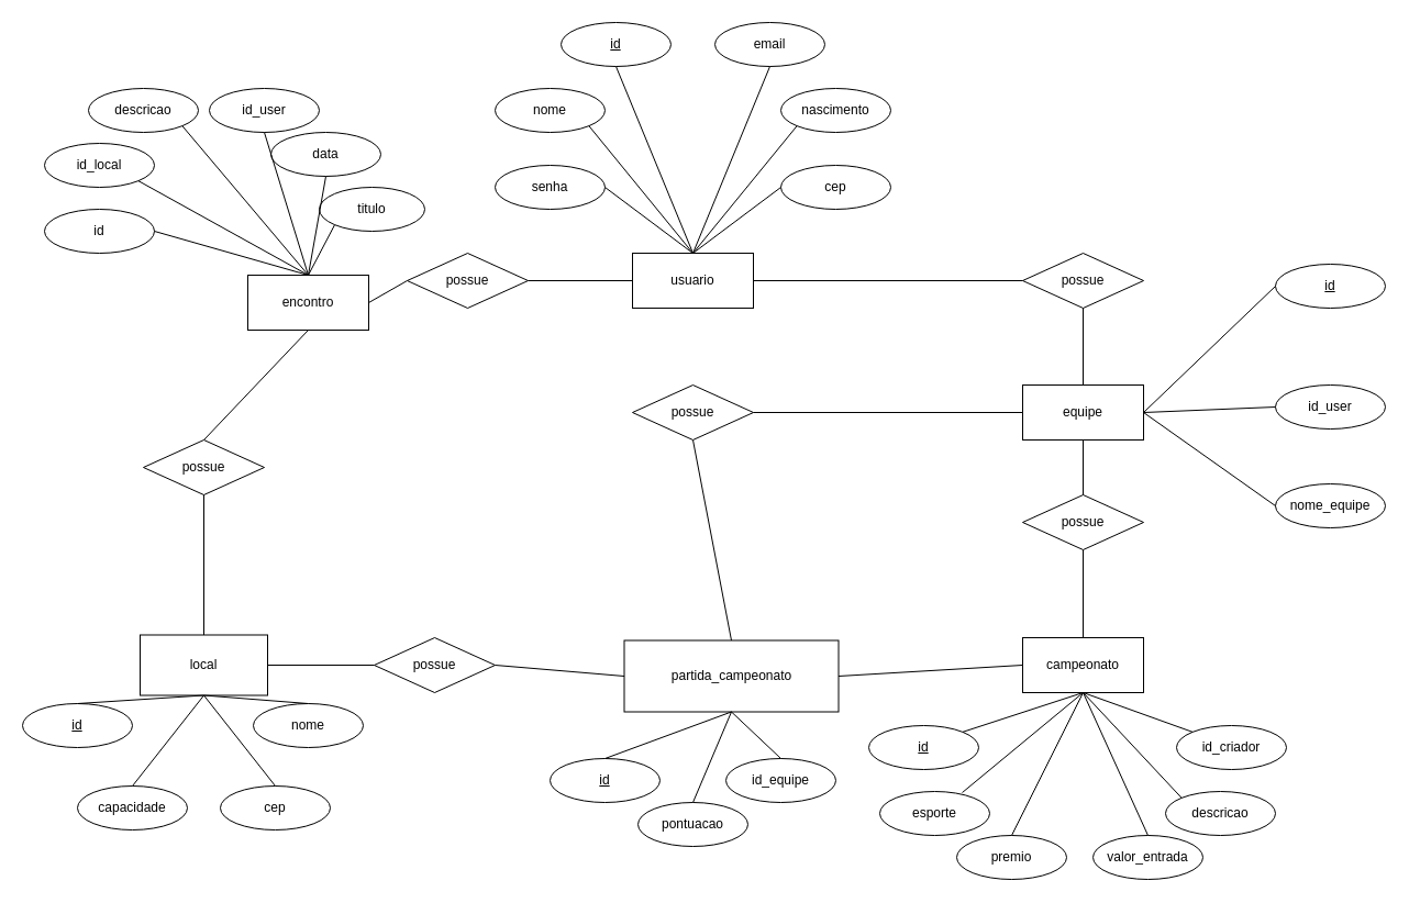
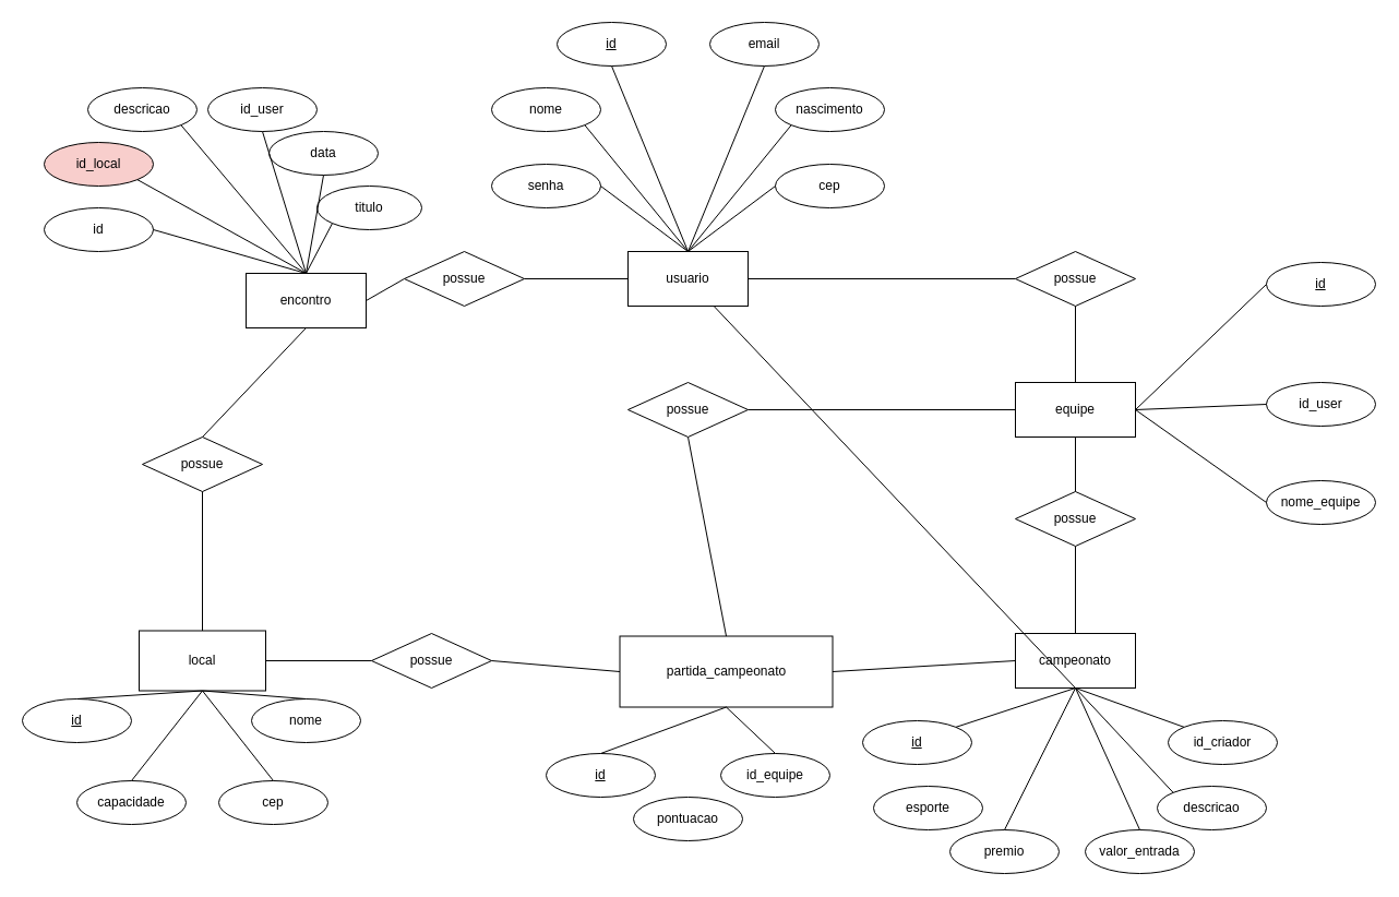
- <mxCell id="58" value="id_local" style="ellipse;whiteSpace=wrap;html=1;align=center;" parent="1" vertex="1"><mxGeometry x="40" y="130" width="100" height="40" as="geometry" /></mxCell>
+ <mxCell id="58" value="id_local" style="ellipse;whiteSpace=wrap;html=1;align=center;fillColor=#f8cecc;" parent="1" vertex="1"><mxGeometry x="40" y="130" width="100" height="40" as="geometry" /></mxCell>
- <mxCell id="23" value="" style="endArrow=none;html=1;rounded=0;entryX=0.75;entryY=0.025;entryDx=0;entryDy=0;exitX=0.5;exitY=1;exitDx=0;exitDy=0;entryPerimeter=0;" parent="1" source="15" target="18" edge="1"><mxGeometry width="50" height="50" relative="1" as="geometry"><mxPoint x="990" y="640" as="sourcePoint" /><mxPoint x="870" y="670" as="targetPoint" /></mxGeometry></mxCell>
+ <mxCell id="23" value="" style="endArrow=none;html=1;rounded=0;exitX=0.5;exitY=1;exitDx=0;exitDy=0;" parent="1" source="15" target="2" edge="1"><mxGeometry width="50" height="50" relative="1" as="geometry"><mxPoint x="990" y="640" as="sourcePoint" /><mxPoint x="870" y="670" as="targetPoint" /></mxGeometry></mxCell>
- <mxCell id="78" value="" style="endArrow=none;html=1;rounded=0;exitX=0.5;exitY=0;exitDx=0;exitDy=0;entryX=0.5;entryY=1;entryDx=0;entryDy=0;" parent="1" source="77" target="40" edge="1"><mxGeometry width="50" height="50" relative="1" as="geometry"><mxPoint x="550" y="805" as="sourcePoint" /><mxPoint x="640" y="640" as="targetPoint" /></mxGeometry></mxCell>
